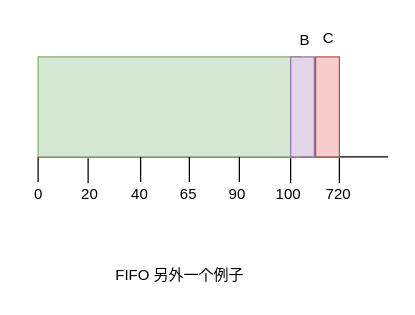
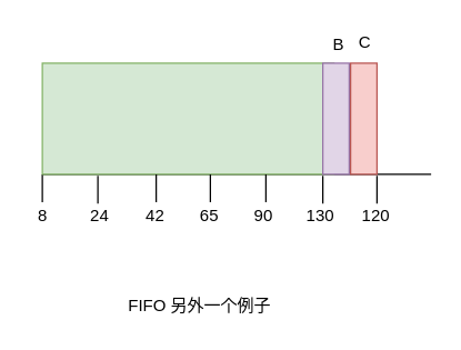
- <mxCell id="8" value="0" style="text;html=1;align=center;verticalAlign=middle;resizable=0;points=[];autosize=1;" vertex="1" parent="1"><mxGeometry x="20" y="145" width="20" height="20" as="geometry" /></mxCell>
+ <mxCell id="8" value="8" style="text;html=1;align=center;verticalAlign=middle;resizable=0;points=[];autosize=1;" vertex="1" parent="1"><mxGeometry x="20" y="145" width="20" height="20" as="geometry" /></mxCell>
- <mxCell id="9" value="20" style="text;html=1;align=center;verticalAlign=middle;resizable=0;points=[];autosize=1;" vertex="1" parent="1"><mxGeometry x="59" y="146" width="23" height="18" as="geometry" /></mxCell>
+ <mxCell id="9" value="24" style="text;html=1;align=center;verticalAlign=middle;resizable=0;points=[];autosize=1;" vertex="1" parent="1"><mxGeometry x="59" y="146" width="23" height="18" as="geometry" /></mxCell>
- <mxCell id="10" value="40" style="text;html=1;align=center;verticalAlign=middle;resizable=0;points=[];autosize=1;" vertex="1" parent="1"><mxGeometry x="99" y="146" width="23" height="18" as="geometry" /></mxCell>
+ <mxCell id="10" value="42" style="text;html=1;align=center;verticalAlign=middle;resizable=0;points=[];autosize=1;" vertex="1" parent="1"><mxGeometry x="99" y="146" width="23" height="18" as="geometry" /></mxCell>
- <mxCell id="5" value="100" style="text;html=1;align=center;verticalAlign=middle;resizable=0;points=[];autosize=1;" vertex="1" parent="1"><mxGeometry x="210" y="145" width="40" height="20" as="geometry" /></mxCell>
+ <mxCell id="5" value="130" style="text;html=1;align=center;verticalAlign=middle;resizable=0;points=[];autosize=1;" vertex="1" parent="1"><mxGeometry x="210" y="145" width="40" height="20" as="geometry" /></mxCell>
- <mxCell id="6" value="720" style="text;html=1;align=center;verticalAlign=middle;resizable=0;points=[];autosize=1;" vertex="1" parent="1"><mxGeometry x="250" y="145" width="40" height="20" as="geometry" /></mxCell>
+ <mxCell id="6" value="120" style="text;html=1;align=center;verticalAlign=middle;resizable=0;points=[];autosize=1;" vertex="1" parent="1"><mxGeometry x="250" y="145" width="40" height="20" as="geometry" /></mxCell>
